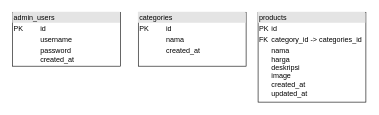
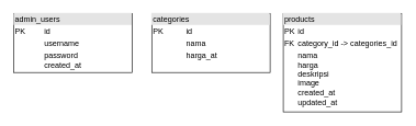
- <mxCell id="3" value="&lt;div style=&quot;box-sizing: border-box; width: 100%; background: rgb(228, 228, 228); padding: 2px;&quot;&gt;categories&lt;/div&gt;&lt;table style=&quot;width:100%;font-size:1em;&quot; cellpadding=&quot;2&quot; cellspacing=&quot;0&quot;&gt;&lt;tbody&gt;&lt;tr&gt;&lt;td&gt;PK&lt;/td&gt;&lt;td&gt;id&lt;/td&gt;&lt;/tr&gt;&lt;tr&gt;&lt;td&gt;&lt;br&gt;&lt;/td&gt;&lt;td&gt;nama&lt;/td&gt;&lt;/tr&gt;&lt;tr&gt;&lt;td&gt;&lt;/td&gt;&lt;td&gt;created_at&lt;/td&gt;&lt;/tr&gt;&lt;/tbody&gt;&lt;/table&gt;" style="verticalAlign=top;align=left;overflow=fill;html=1;whiteSpace=wrap;" vertex="1" parent="1"><mxGeometry x="230" y="20" width="180" height="90" as="geometry" /></mxCell>
+ <mxCell id="3" value="&lt;div style=&quot;box-sizing: border-box; width: 100%; background: rgb(228, 228, 228); padding: 2px;&quot;&gt;categories&lt;/div&gt;&lt;table style=&quot;width:100%;font-size:1em;&quot; cellpadding=&quot;2&quot; cellspacing=&quot;0&quot;&gt;&lt;tbody&gt;&lt;tr&gt;&lt;td&gt;PK&lt;/td&gt;&lt;td&gt;id&lt;/td&gt;&lt;/tr&gt;&lt;tr&gt;&lt;td&gt;&lt;br&gt;&lt;/td&gt;&lt;td&gt;nama&lt;/td&gt;&lt;/tr&gt;&lt;tr&gt;&lt;td&gt;&lt;/td&gt;&lt;td&gt;harga_at&lt;/td&gt;&lt;/tr&gt;&lt;/tbody&gt;&lt;/table&gt;" style="verticalAlign=top;align=left;overflow=fill;html=1;whiteSpace=wrap;" vertex="1" parent="1"><mxGeometry x="230" y="20" width="180" height="90" as="geometry" /></mxCell>
